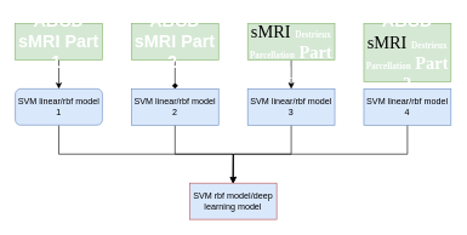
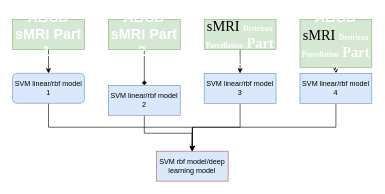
+ <mxCell id="8" style="edgeStyle=orthogonalEdgeStyle;rounded=0;orthogonalLoop=1;jettySize=auto;html=1;entryX=0.5;entryY=0;entryDx=0;entryDy=0;" edge="1" parent="1" source="9" target="17"><mxGeometry relative="1" as="geometry" /></mxCell>
- <mxCell id="13" value="&lt;p style=&quot;margin-top: 0pt; margin-bottom: 0pt; margin-left: 0in; direction: ltr; unicode-bidi: embed; word-break: normal;&quot;&gt;&lt;span&gt;SVM linear/&lt;/span&gt;&lt;span&gt;rbf&lt;/span&gt;&lt;span&gt; model 2&lt;/span&gt;&lt;/p&gt;" style="rounded=0;whiteSpace=wrap;html=1;fillColor=#dae8fc;strokeColor=#6c8ebf;" vertex="1" parent="1"><mxGeometry x="180" y="110" width="120" height="50" as="geometry" /></mxCell>
+ <mxCell id="13" value="&lt;p style=&quot;margin-top: 0pt; margin-bottom: 0pt; margin-left: 0in; direction: ltr; unicode-bidi: embed; word-break: normal;&quot;&gt;&lt;span&gt;SVM linear/&lt;/span&gt;&lt;span&gt;rbf&lt;/span&gt;&lt;span&gt; model 2&lt;/span&gt;&lt;/p&gt;" style="rounded=0;whiteSpace=wrap;html=1;fillColor=#dae8fc;strokeColor=#6c8ebf;" vertex="1" parent="1"><mxGeometry x="180" y="130" width="120" height="50" as="geometry" /></mxCell>
